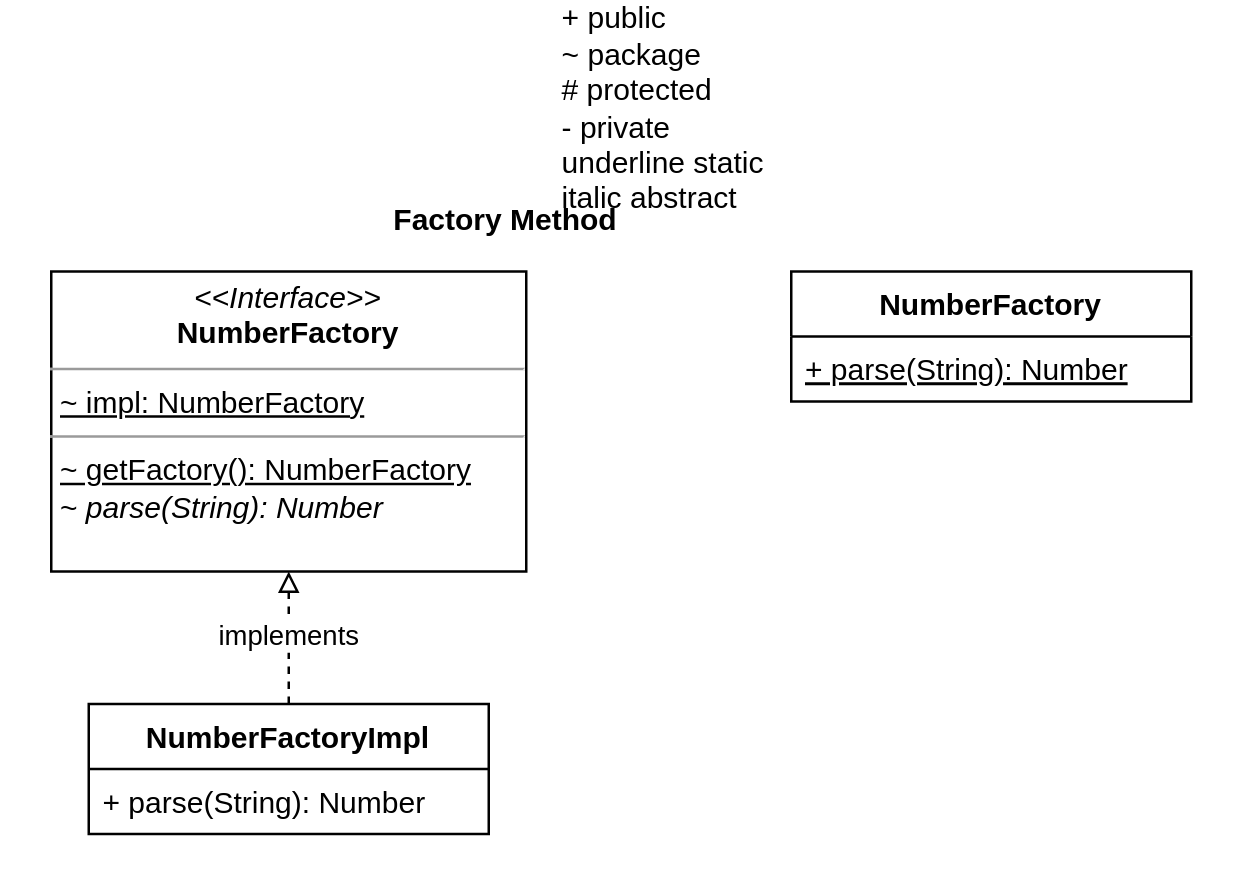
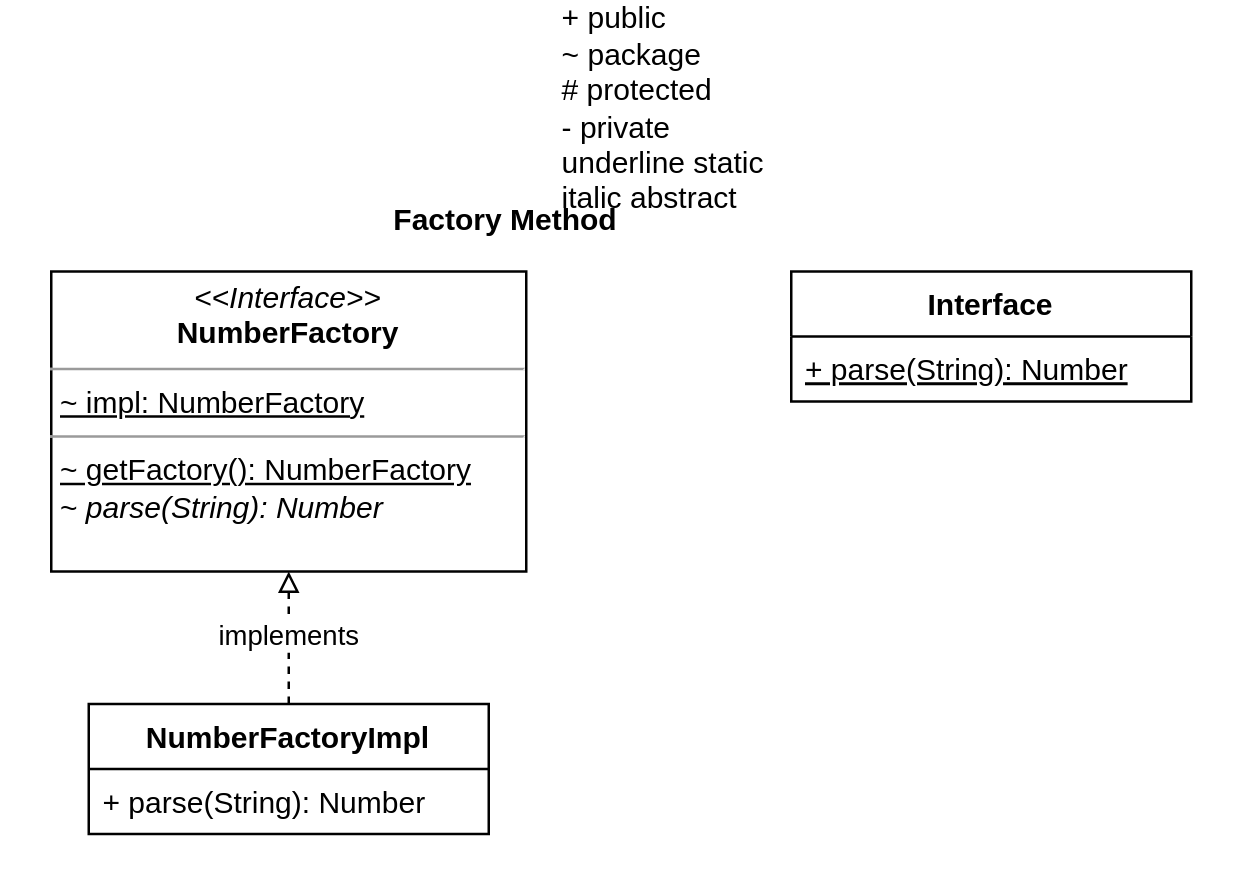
- <mxCell id="8" value="NumberFactory" style="swimlane;fontStyle=1;align=center;verticalAlign=top;childLayout=stackLayout;horizontal=1;startSize=26;horizontalStack=0;resizeParent=1;resizeParentMax=0;resizeLast=0;collapsible=1;marginBottom=0;" vertex="1" parent="1"><mxGeometry x="316" y="95" width="160" height="52" as="geometry" /></mxCell>
+ <mxCell id="8" value="Interface" style="swimlane;fontStyle=1;align=center;verticalAlign=top;childLayout=stackLayout;horizontal=1;startSize=26;horizontalStack=0;resizeParent=1;resizeParentMax=0;resizeLast=0;collapsible=1;marginBottom=0;" vertex="1" parent="1"><mxGeometry x="316" y="95" width="160" height="52" as="geometry" /></mxCell>
